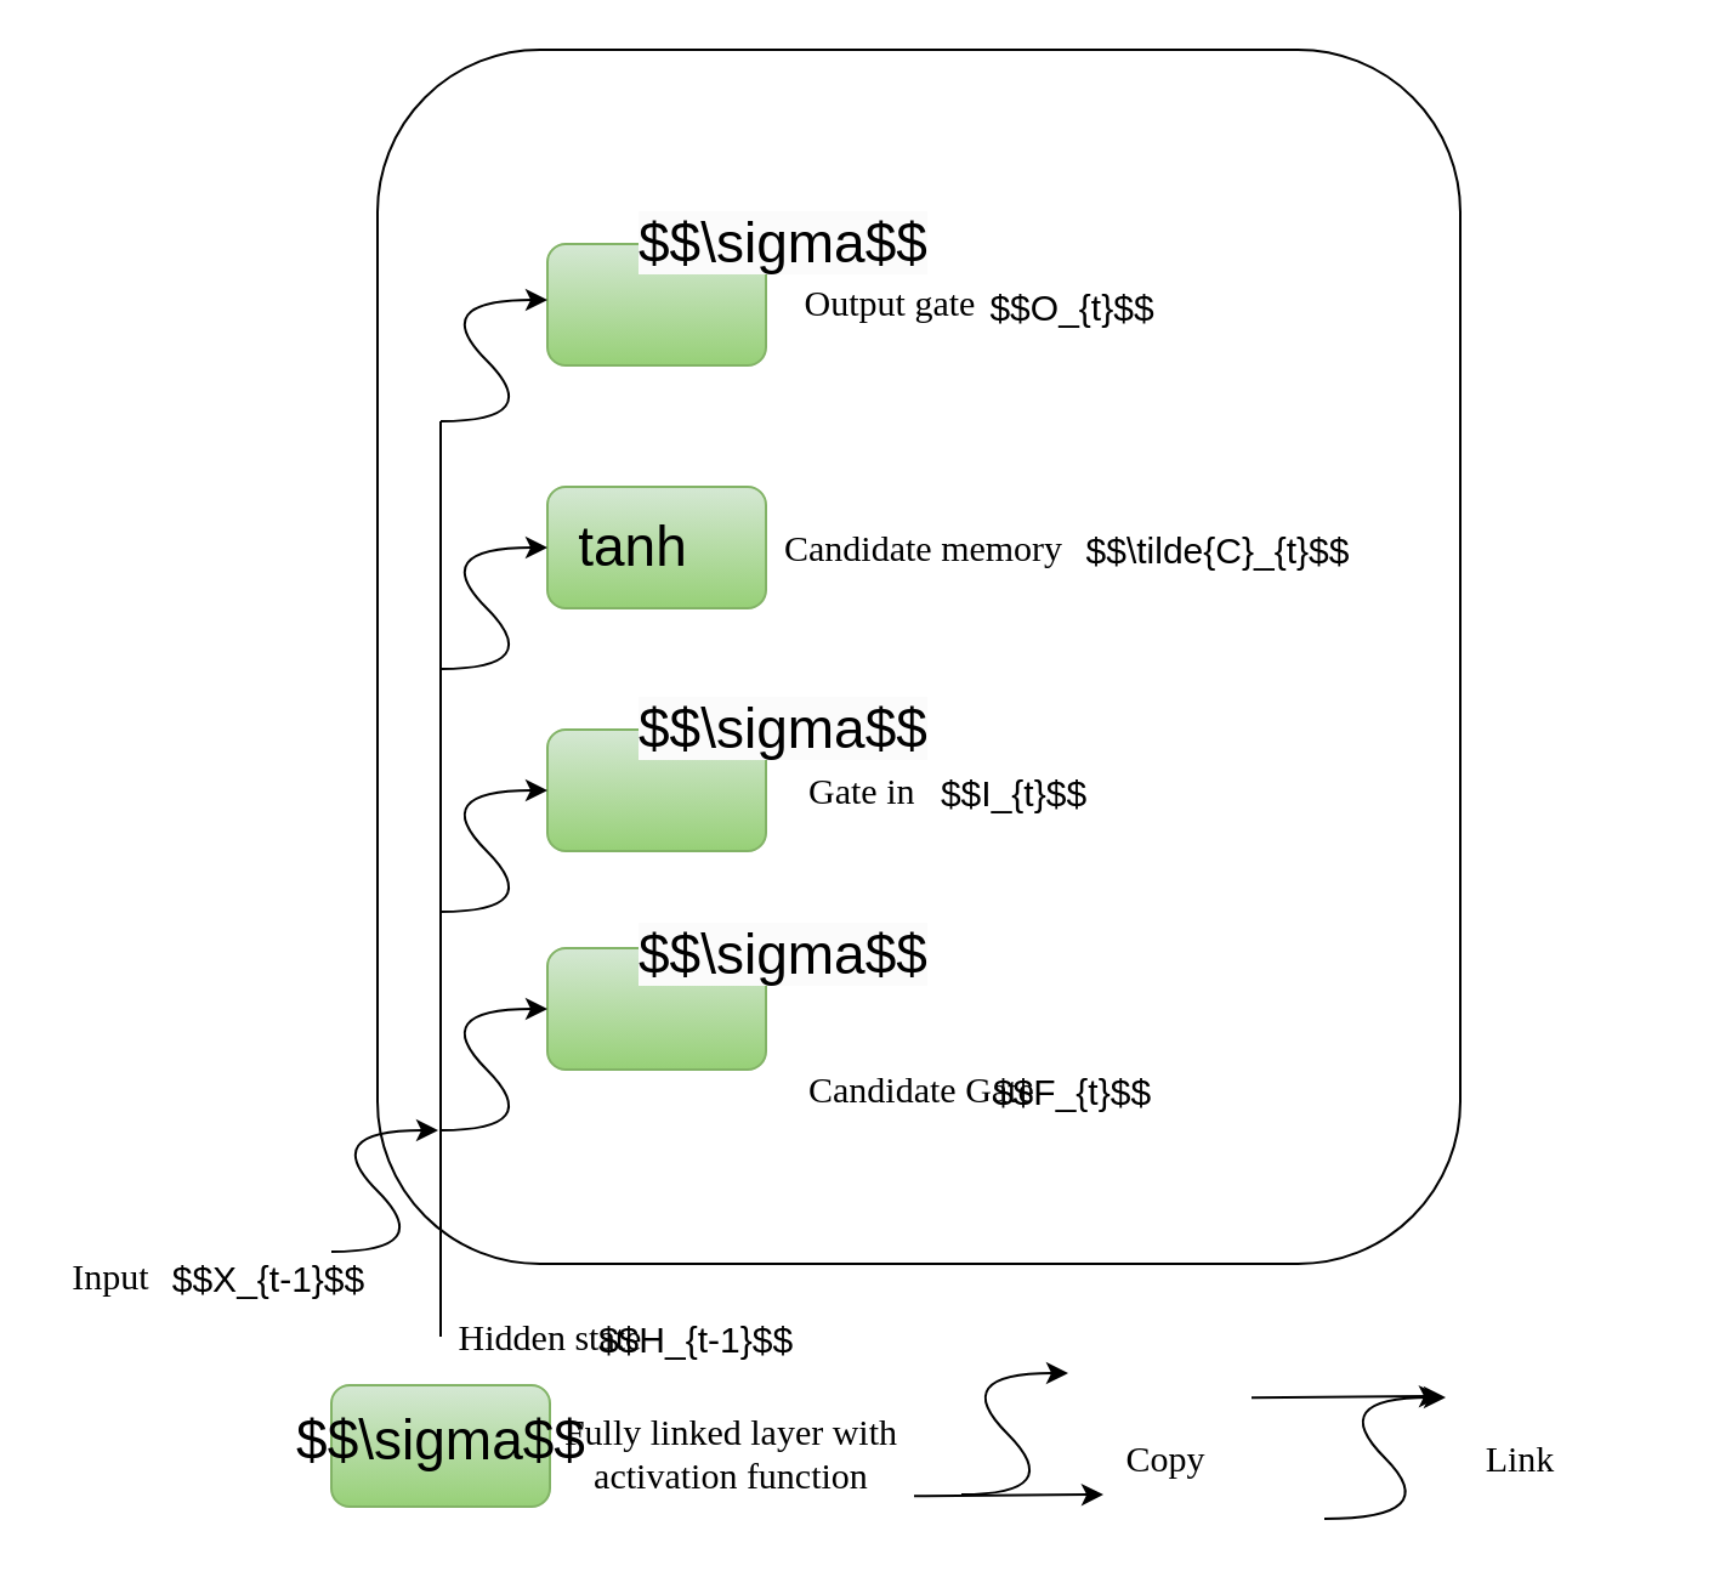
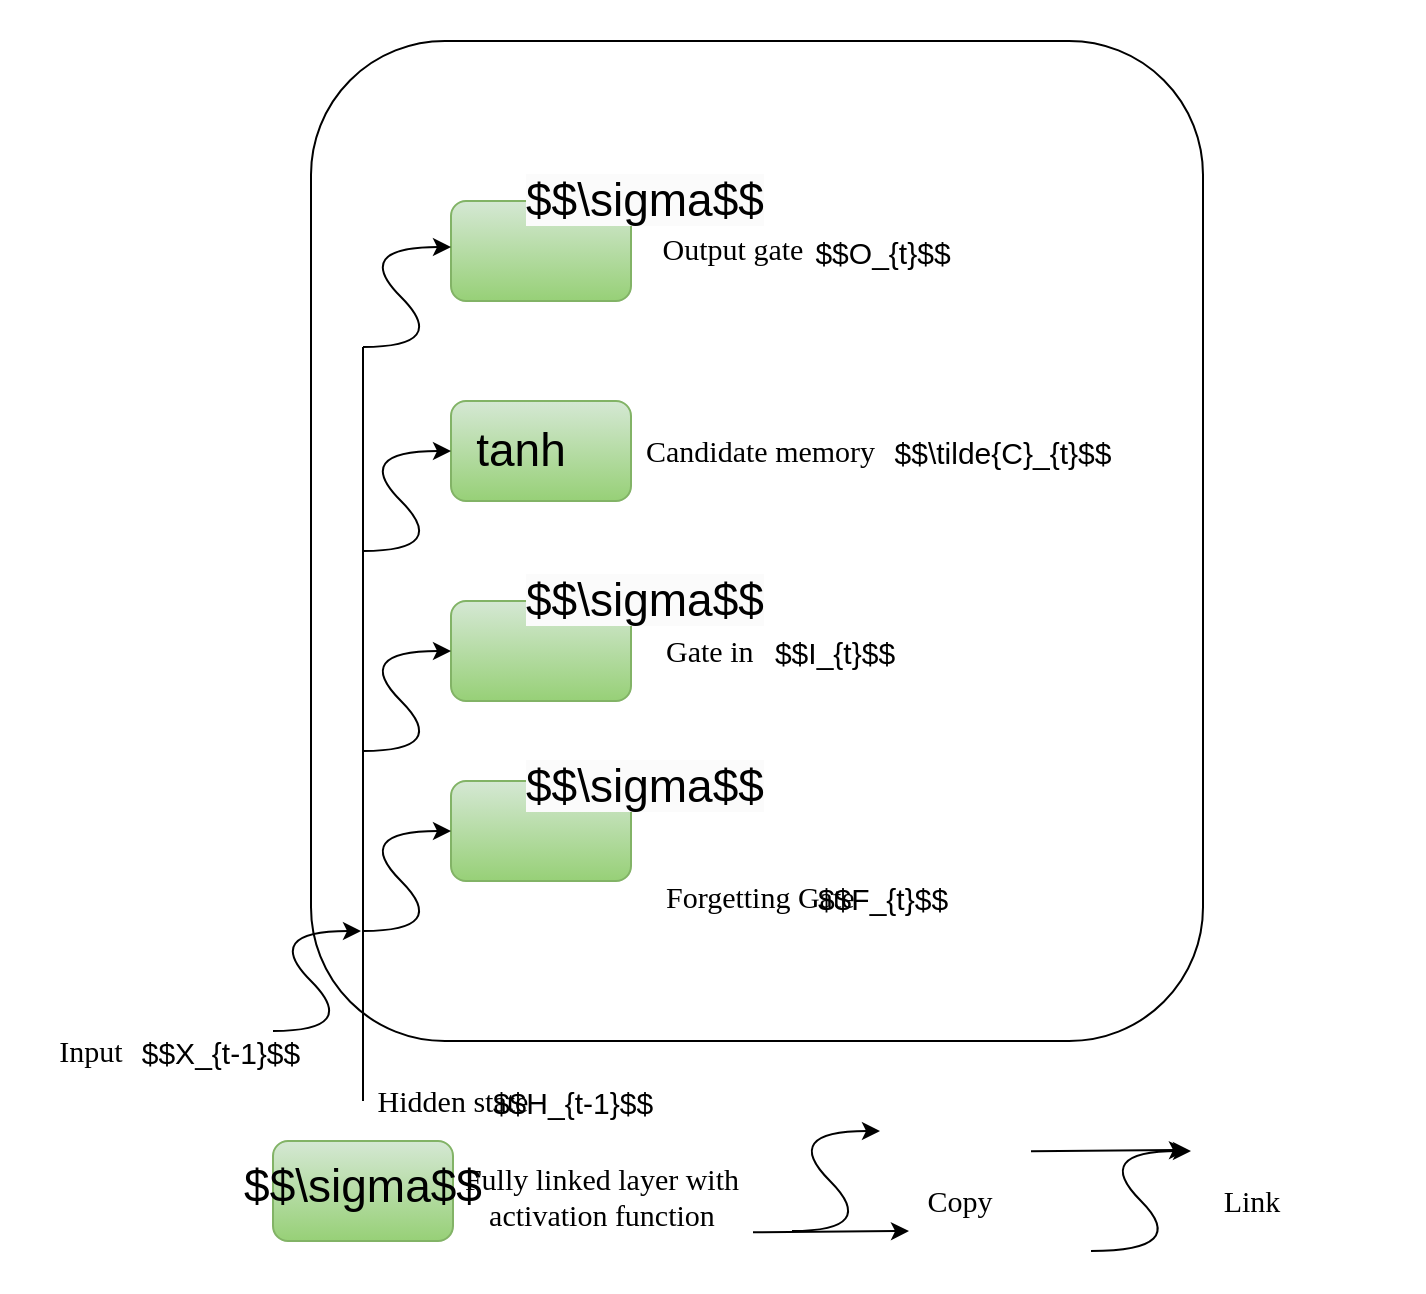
- <mxCell id="28" value="Candidate Gate" style="text;whiteSpace=wrap;fontSize=15;fontColor=#000000;fontFamily=Times New Roman;" parent="1" vertex="1"><mxGeometry x="331" y="432.5" width="120" height="40" as="geometry" /></mxCell>
+ <mxCell id="28" value="Forgetting Gate" style="text;whiteSpace=wrap;fontSize=15;fontColor=#000000;fontFamily=Times New Roman;" parent="1" vertex="1"><mxGeometry x="331" y="432.5" width="120" height="40" as="geometry" /></mxCell>
